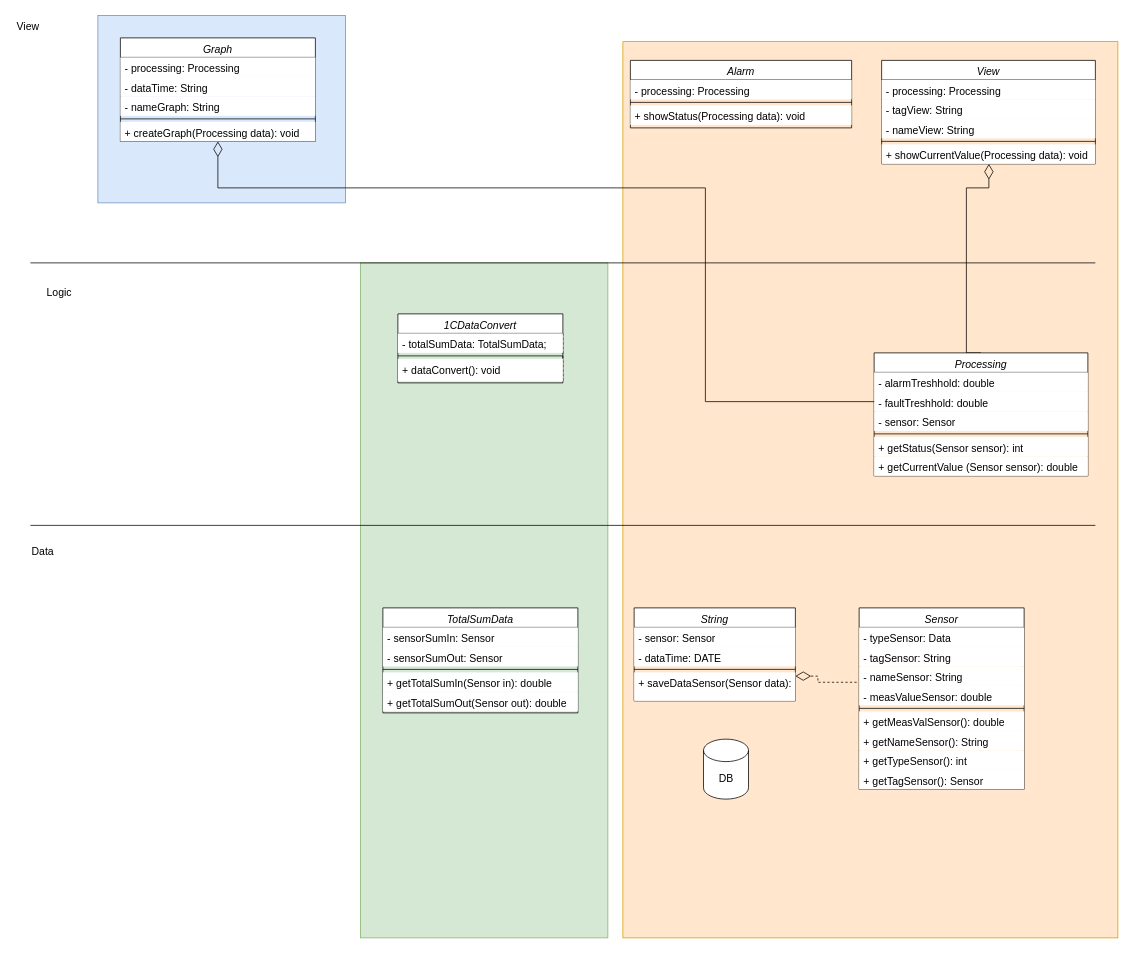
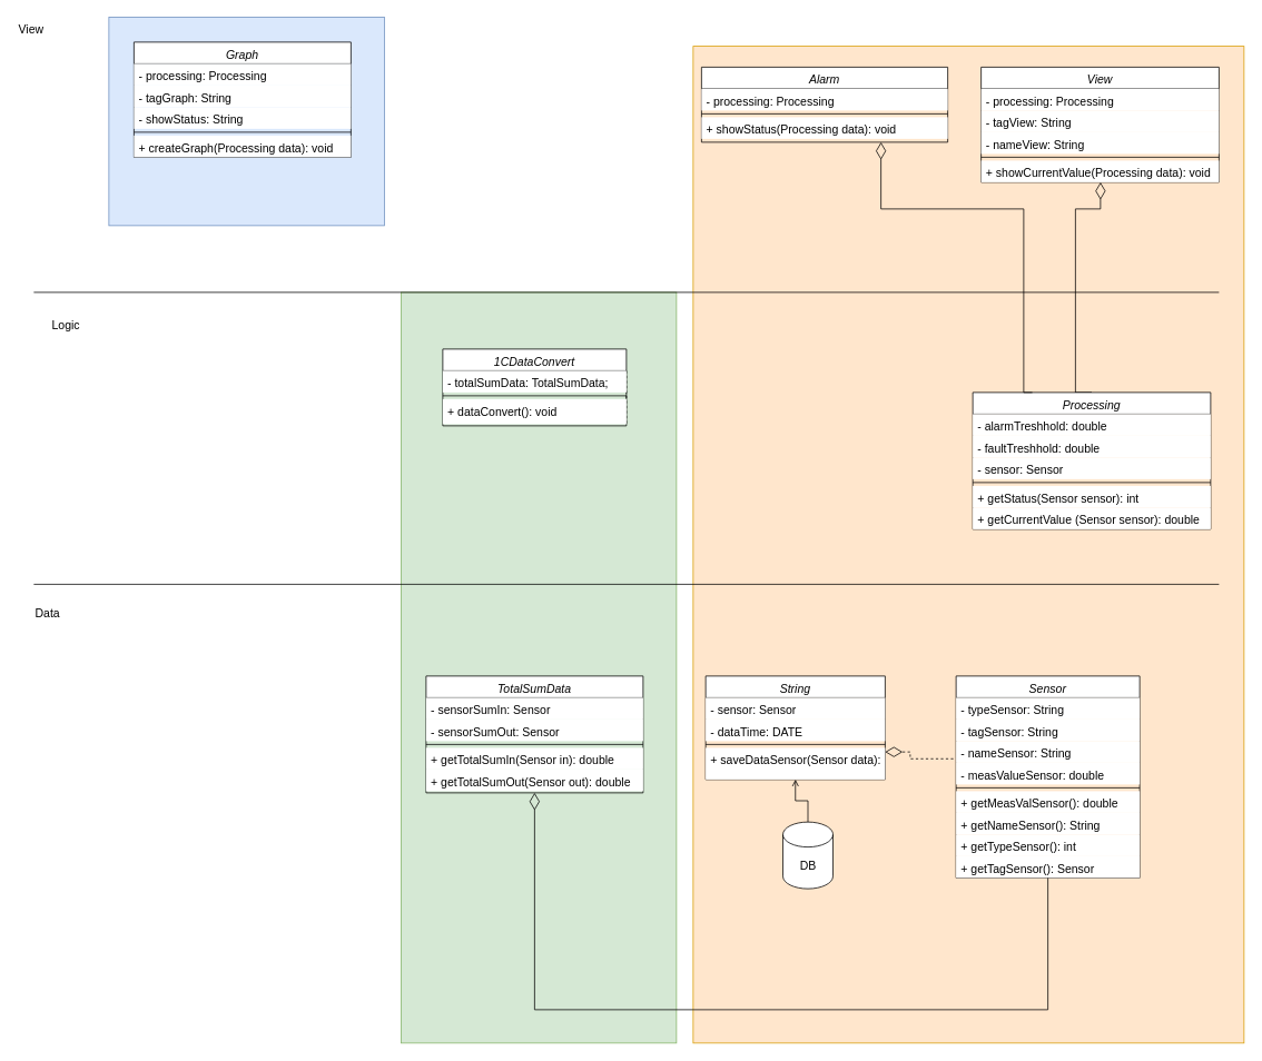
- <mxCell id="59" value="- dataTime: String" style="text;align=left;verticalAlign=top;spacingLeft=4;spacingRight=4;overflow=hidden;rotatable=0;points=[[0,0.5],[1,0.5]];portConstraint=eastwest;rounded=0;shadow=0;html=0;fillColor=default;fontSize=14;fontStyle=0" parent="57" vertex="1"><mxGeometry y="52" width="260" height="26" as="geometry" /></mxCell>
+ <mxCell id="59" value="- tagGraph: String" style="text;align=left;verticalAlign=top;spacingLeft=4;spacingRight=4;overflow=hidden;rotatable=0;points=[[0,0.5],[1,0.5]];portConstraint=eastwest;rounded=0;shadow=0;html=0;fillColor=default;fontSize=14;fontStyle=0" parent="57" vertex="1"><mxGeometry y="52" width="260" height="26" as="geometry" /></mxCell>
- <mxCell id="60" value="- nameGraph: String" style="text;align=left;verticalAlign=top;spacingLeft=4;spacingRight=4;overflow=hidden;rotatable=0;points=[[0,0.5],[1,0.5]];portConstraint=eastwest;rounded=0;shadow=0;html=0;fillColor=default;fontSize=14;fontStyle=0" parent="57" vertex="1"><mxGeometry y="78" width="260" height="26" as="geometry" /></mxCell>
+ <mxCell id="60" value="- showStatus: String" style="text;align=left;verticalAlign=top;spacingLeft=4;spacingRight=4;overflow=hidden;rotatable=0;points=[[0,0.5],[1,0.5]];portConstraint=eastwest;rounded=0;shadow=0;html=0;fillColor=default;fontSize=14;fontStyle=0" parent="57" vertex="1"><mxGeometry y="78" width="260" height="26" as="geometry" /></mxCell>
- <mxCell id="63" style="edgeStyle=orthogonalEdgeStyle;rounded=0;orthogonalLoop=1;jettySize=auto;html=1;entryX=0.5;entryY=1;entryDx=0;entryDy=0;endArrow=diamondThin;endFill=0;endSize=18;exitX=0;exitY=0.5;exitDx=0;exitDy=0;fontSize=14;fontStyle=0" parent="1" source="34" target="57" edge="1"><mxGeometry relative="1" as="geometry"><mxPoint x="260" y="160" as="targetPoint" /><Array as="points"><mxPoint x="940" y="535" /><mxPoint x="940" y="250" /><mxPoint x="290" y="250" /></Array></mxGeometry></mxCell>
+ <mxCell id="39" style="edgeStyle=orthogonalEdgeStyle;rounded=0;orthogonalLoop=1;jettySize=auto;html=1;endArrow=diamondThin;endFill=0;endSize=18;exitX=0.25;exitY=0;exitDx=0;exitDy=0;sourcePerimeterSpacing=18;fontSize=14;fontStyle=0" parent="1" source="32" target="40" edge="1"><mxGeometry relative="1" as="geometry"><Array as="points"><mxPoint x="1226" y="250" /><mxPoint x="1055" y="250" /></Array></mxGeometry></mxCell>
- <mxCell id="18" value="- typeSensor: Data" style="text;align=left;verticalAlign=top;spacingLeft=4;spacingRight=4;overflow=hidden;rotatable=0;points=[[0,0.5],[1,0.5]];portConstraint=eastwest;fillColor=default;fontSize=14;fontStyle=0" parent="17" vertex="1"><mxGeometry y="26" width="220" height="26" as="geometry" /></mxCell>
+ <mxCell id="18" value="- typeSensor: String" style="text;align=left;verticalAlign=top;spacingLeft=4;spacingRight=4;overflow=hidden;rotatable=0;points=[[0,0.5],[1,0.5]];portConstraint=eastwest;fillColor=default;fontSize=14;fontStyle=0" parent="17" vertex="1"><mxGeometry y="26" width="220" height="26" as="geometry" /></mxCell>
+ <mxCell id="44" style="edgeStyle=orthogonalEdgeStyle;rounded=0;orthogonalLoop=1;jettySize=auto;html=1;entryX=0.5;entryY=1;entryDx=0;entryDy=0;endArrow=open;endFill=0;fontSize=14;fontStyle=0" parent="1" source="45" target="27" edge="1"><mxGeometry relative="1" as="geometry" /></mxCell>
+ <mxCell id="46" style="edgeStyle=orthogonalEdgeStyle;rounded=0;orthogonalLoop=1;jettySize=auto;html=1;endArrow=diamondThin;endFill=0;endSize=18;exitX=0.5;exitY=1;exitDx=0;exitDy=0;fontSize=14;fontStyle=0" parent="1" source="17" target="47" edge="1"><mxGeometry relative="1" as="geometry"><Array as="points"><mxPoint x="1255" y="1210" /><mxPoint x="640" y="1210" /></Array></mxGeometry></mxCell>
